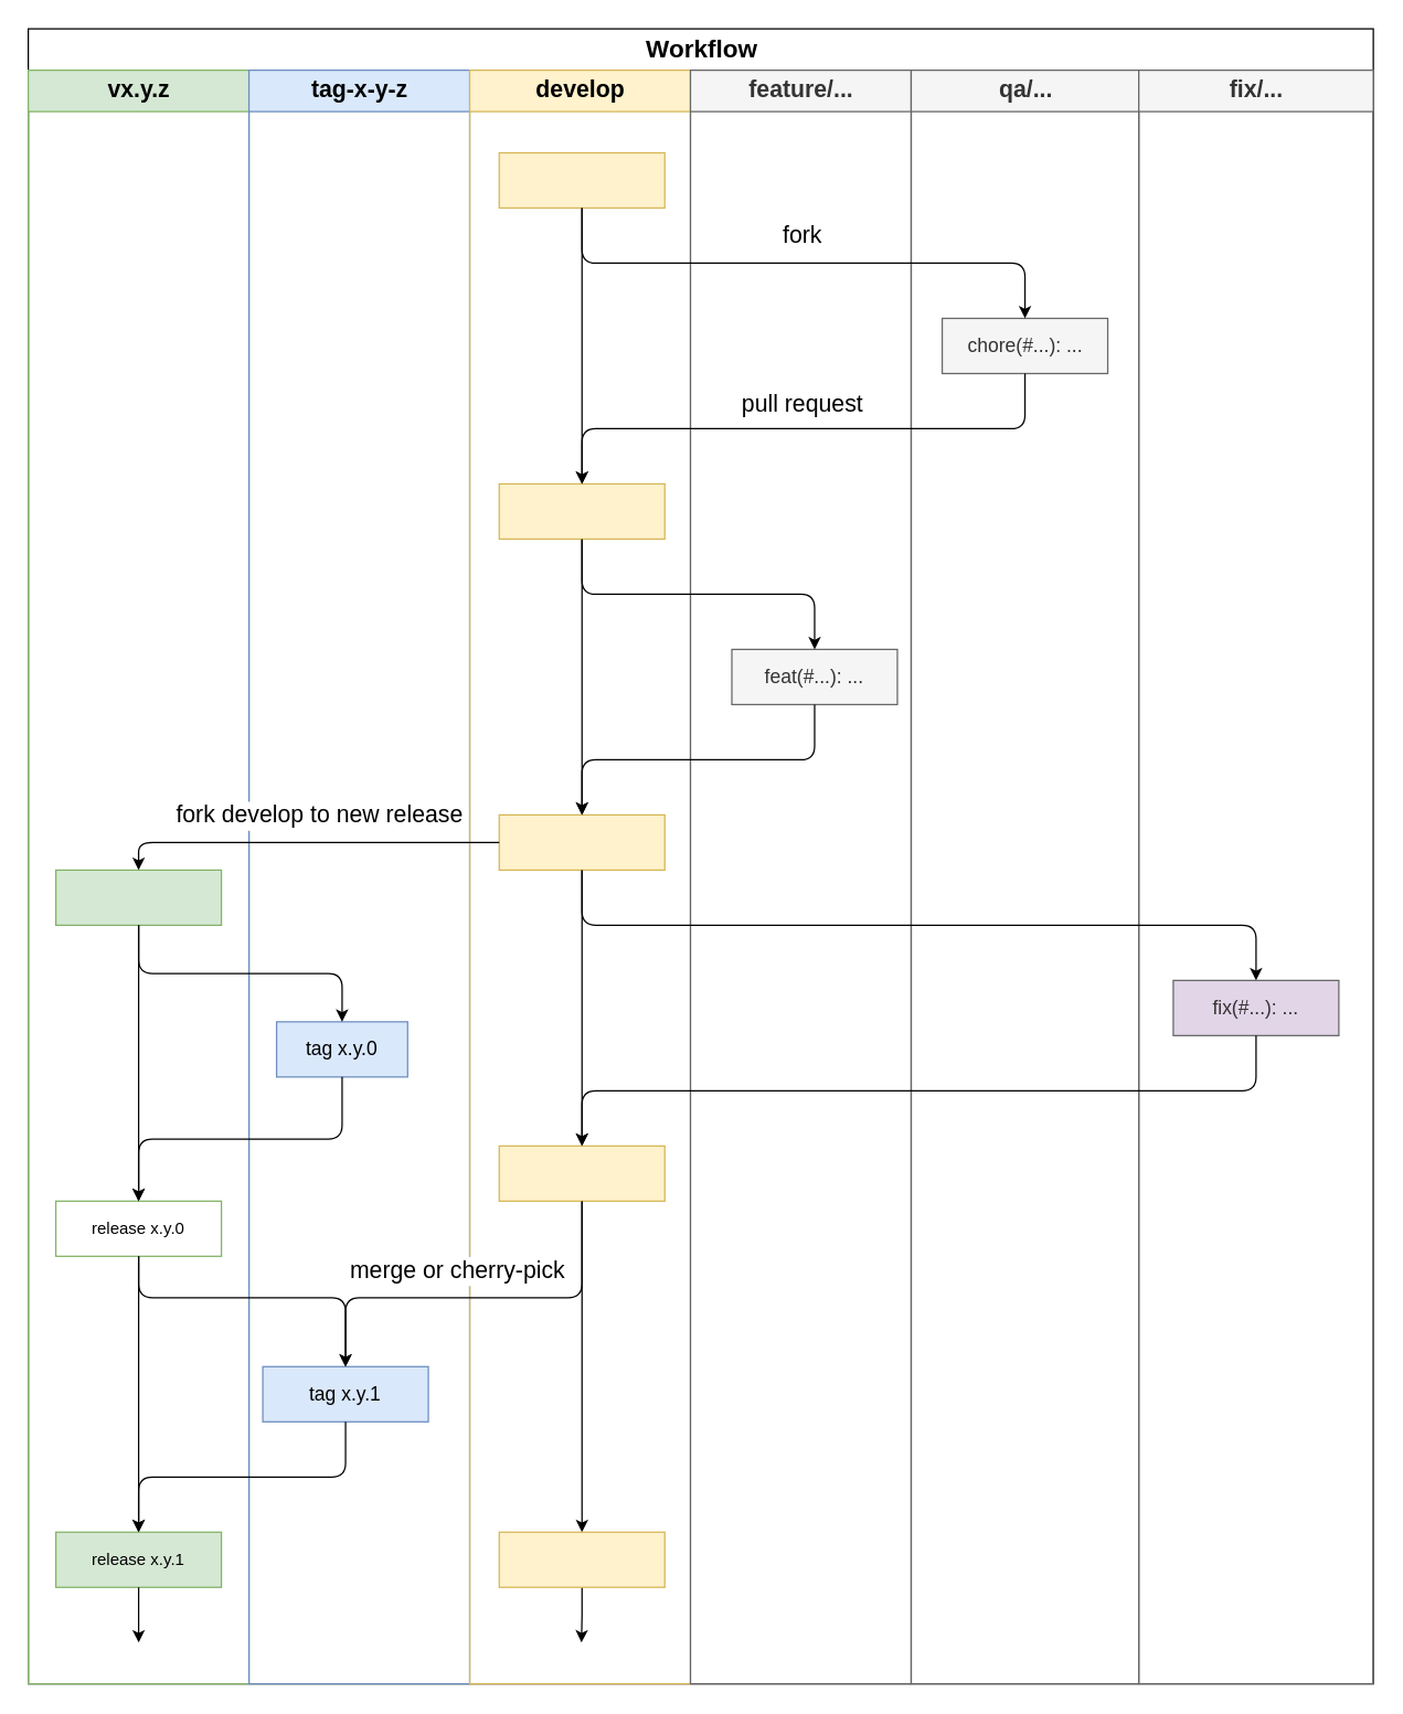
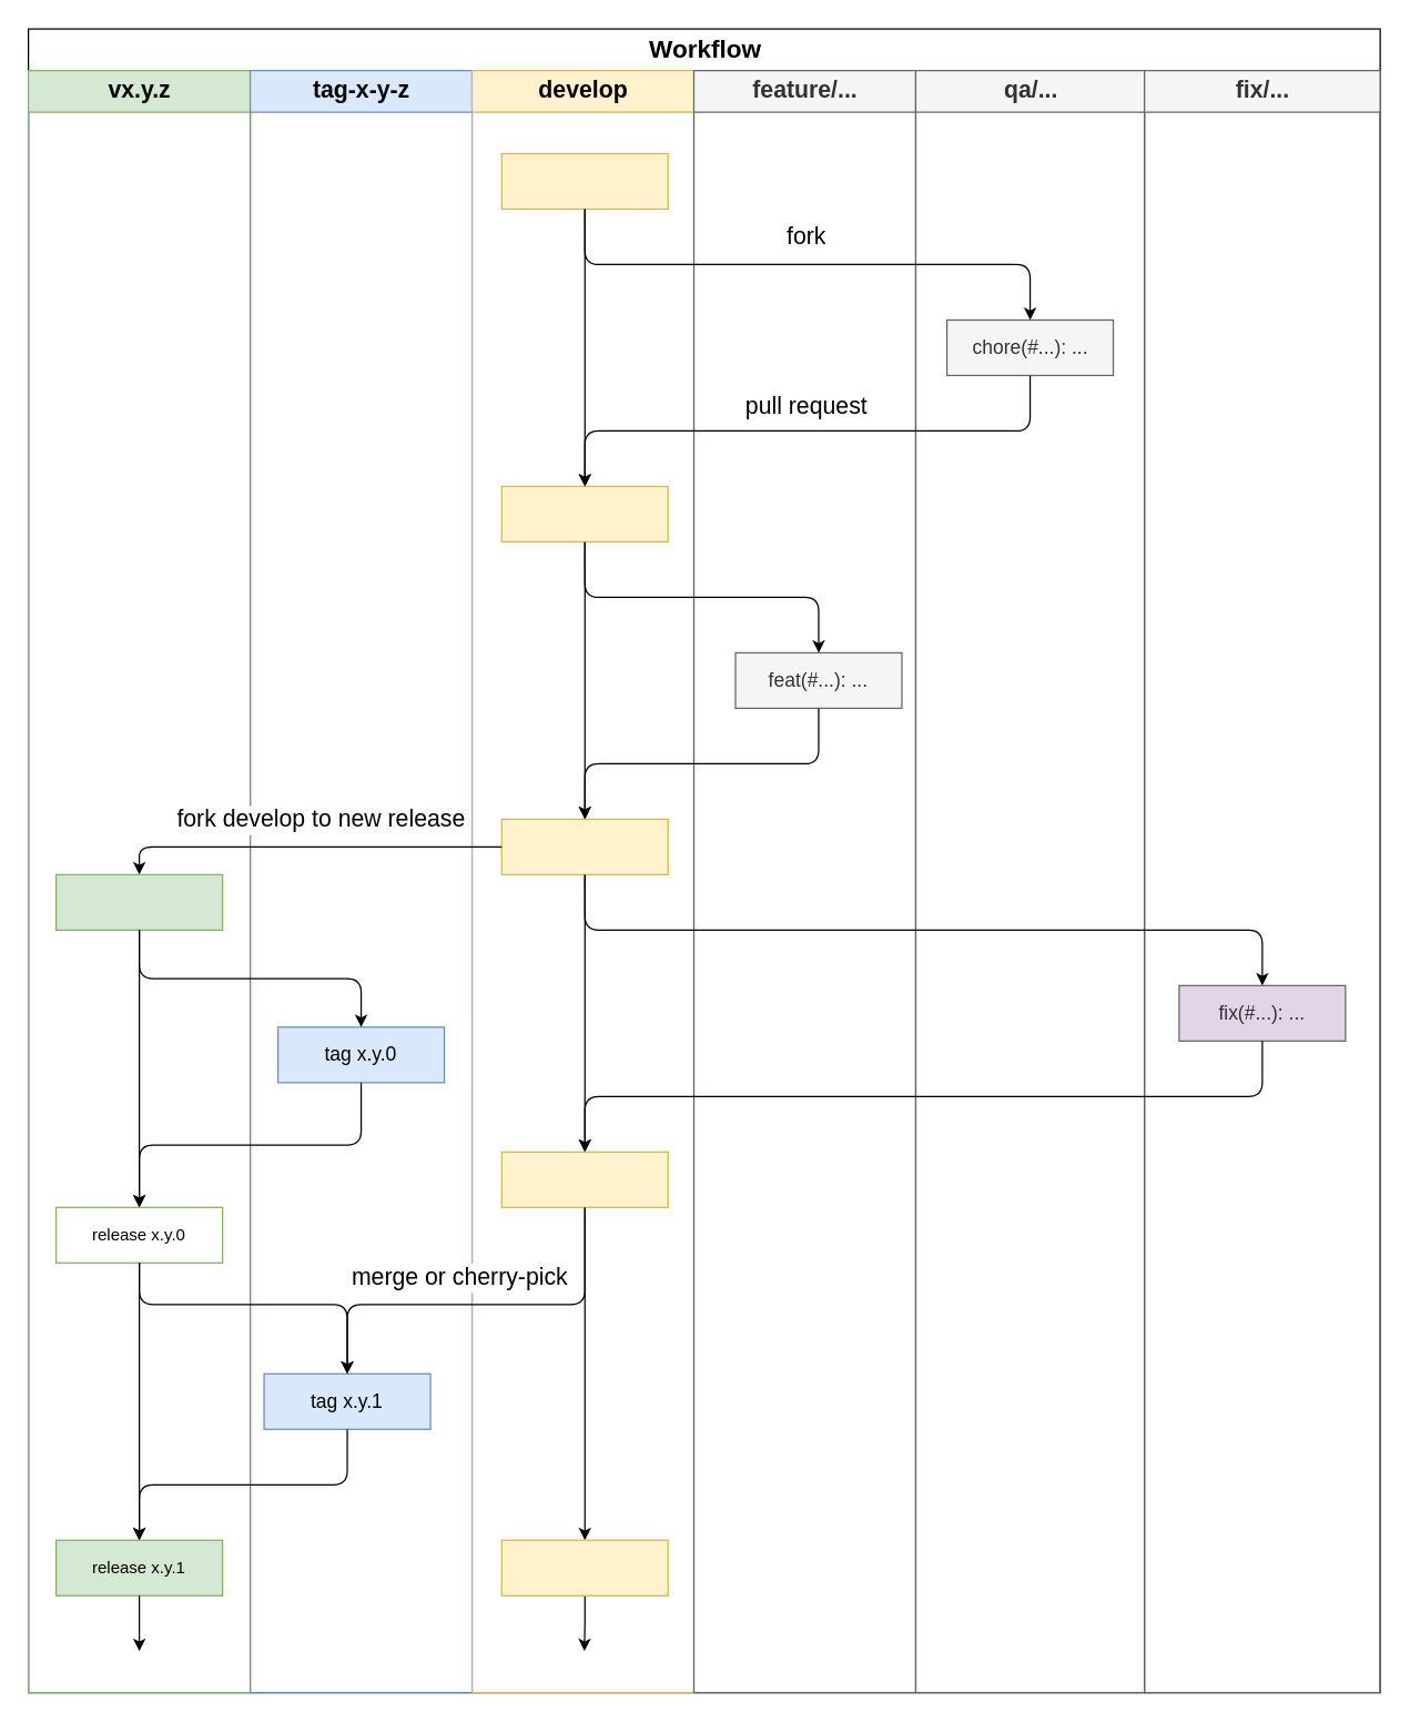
- <mxCell id="43" value="tag x.y.0" style="rounded=0;whiteSpace=wrap;html=1;fontFamily=Helvetica;fillColor=#dae8fc;strokeColor=#6c8ebf;fontSize=14;" parent="1" vertex="1"><mxGeometry x="200" y="740" width="95" height="40" as="geometry" /></mxCell>
+ <mxCell id="43" value="tag x.y.0" style="rounded=0;whiteSpace=wrap;html=1;fontFamily=Helvetica;fillColor=#dae8fc;strokeColor=#6c8ebf;fontSize=14;" parent="1" vertex="1"><mxGeometry x="200" y="740" width="120" height="40" as="geometry" /></mxCell>
